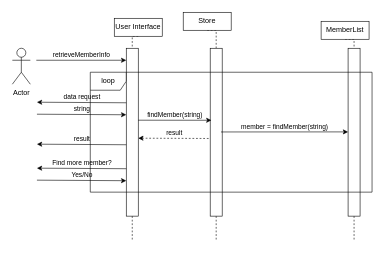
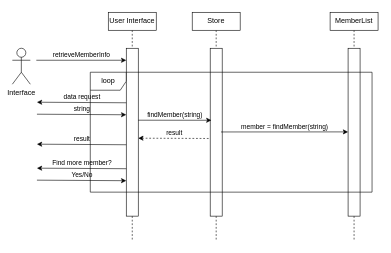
- <mxCell id="11" value="Store" style="rounded=0;whiteSpace=wrap;html=1;" vertex="1" parent="1"><mxGeometry x="305" y="20" width="80" height="30" as="geometry" /></mxCell>
+ <mxCell id="11" value="Store" style="rounded=0;whiteSpace=wrap;html=1;" vertex="1" parent="1"><mxGeometry x="320" y="20" width="80" height="30" as="geometry" /></mxCell>
- <mxCell id="4" value="User Interface" style="rounded=0;whiteSpace=wrap;html=1;" vertex="1" parent="1"><mxGeometry x="190" y="30" width="80" height="30" as="geometry" /></mxCell>
+ <mxCell id="4" value="User Interface" style="rounded=0;whiteSpace=wrap;html=1;" vertex="1" parent="1"><mxGeometry x="180" y="20" width="80" height="30" as="geometry" /></mxCell>
- <mxCell id="16" value="MemberList" style="rounded=0;whiteSpace=wrap;html=1;" vertex="1" parent="1"><mxGeometry x="535" y="35" width="80" height="30" as="geometry" /></mxCell>
+ <mxCell id="16" value="MemberList" style="rounded=0;whiteSpace=wrap;html=1;" vertex="1" parent="1"><mxGeometry x="550" y="20" width="80" height="30" as="geometry" /></mxCell>
- <mxCell id="2" value="Actor" style="shape=umlActor;verticalLabelPosition=bottom;verticalAlign=top;html=1;outlineConnect=0;" vertex="1" parent="1"><mxGeometry x="20" y="80" width="30" height="60" as="geometry" /></mxCell>
+ <mxCell id="2" value="Interface" style="shape=umlActor;verticalLabelPosition=bottom;verticalAlign=top;html=1;outlineConnect=0;" vertex="1" parent="1"><mxGeometry x="20" y="80" width="30" height="60" as="geometry" /></mxCell>
